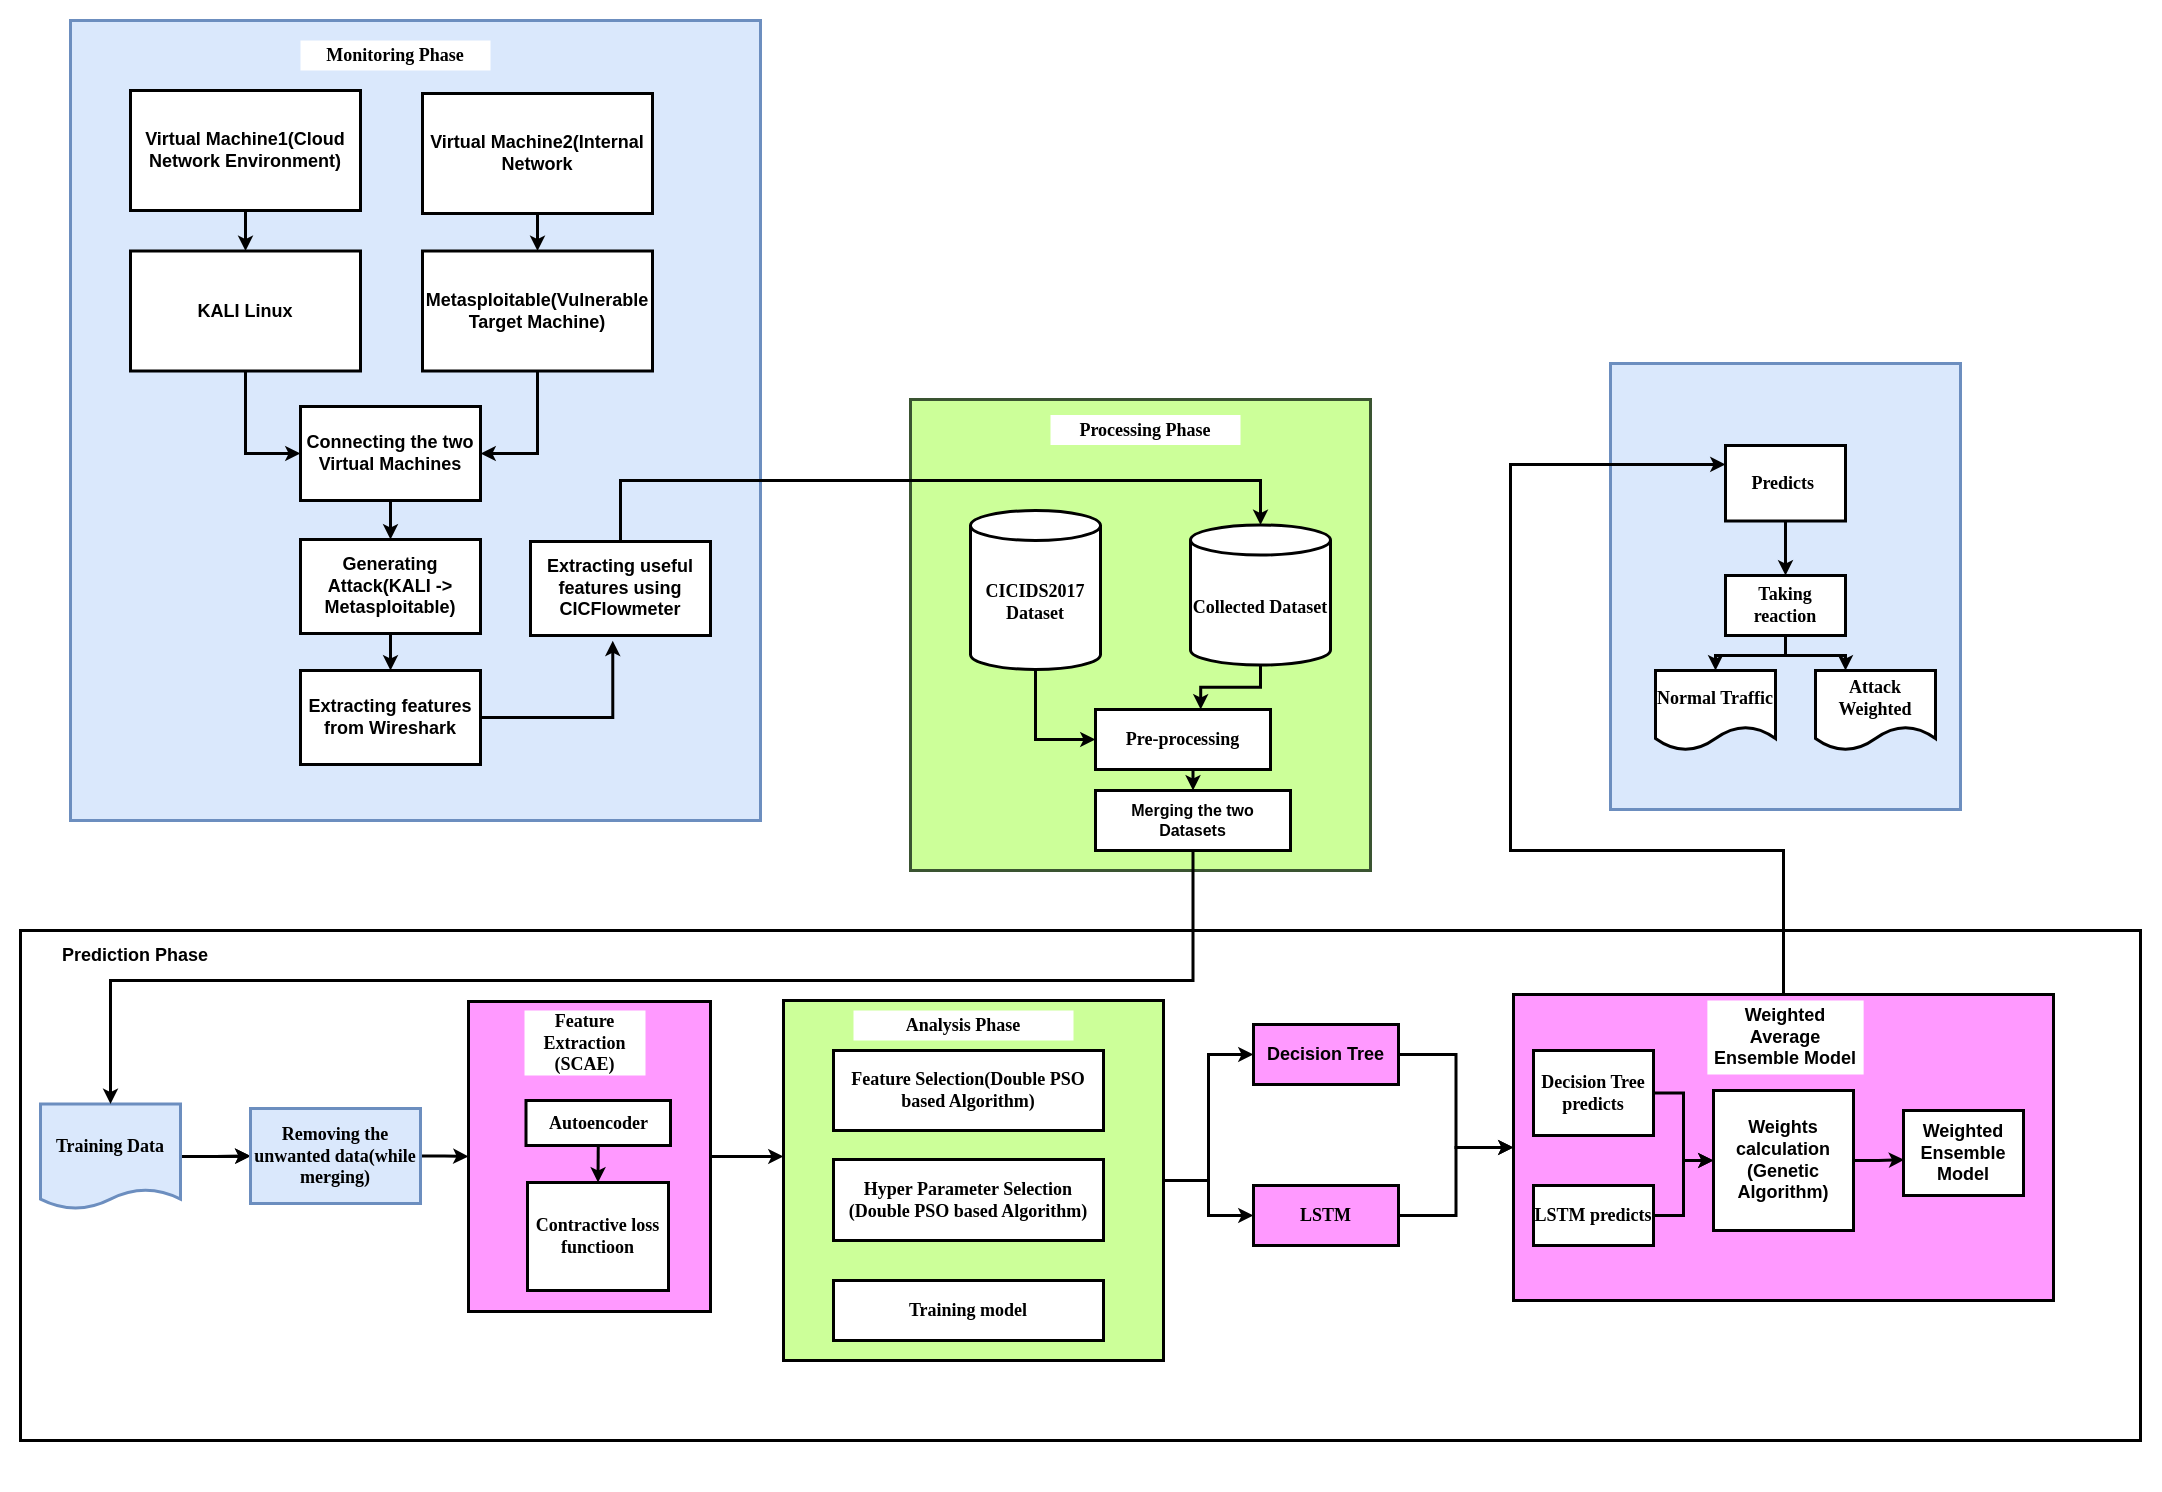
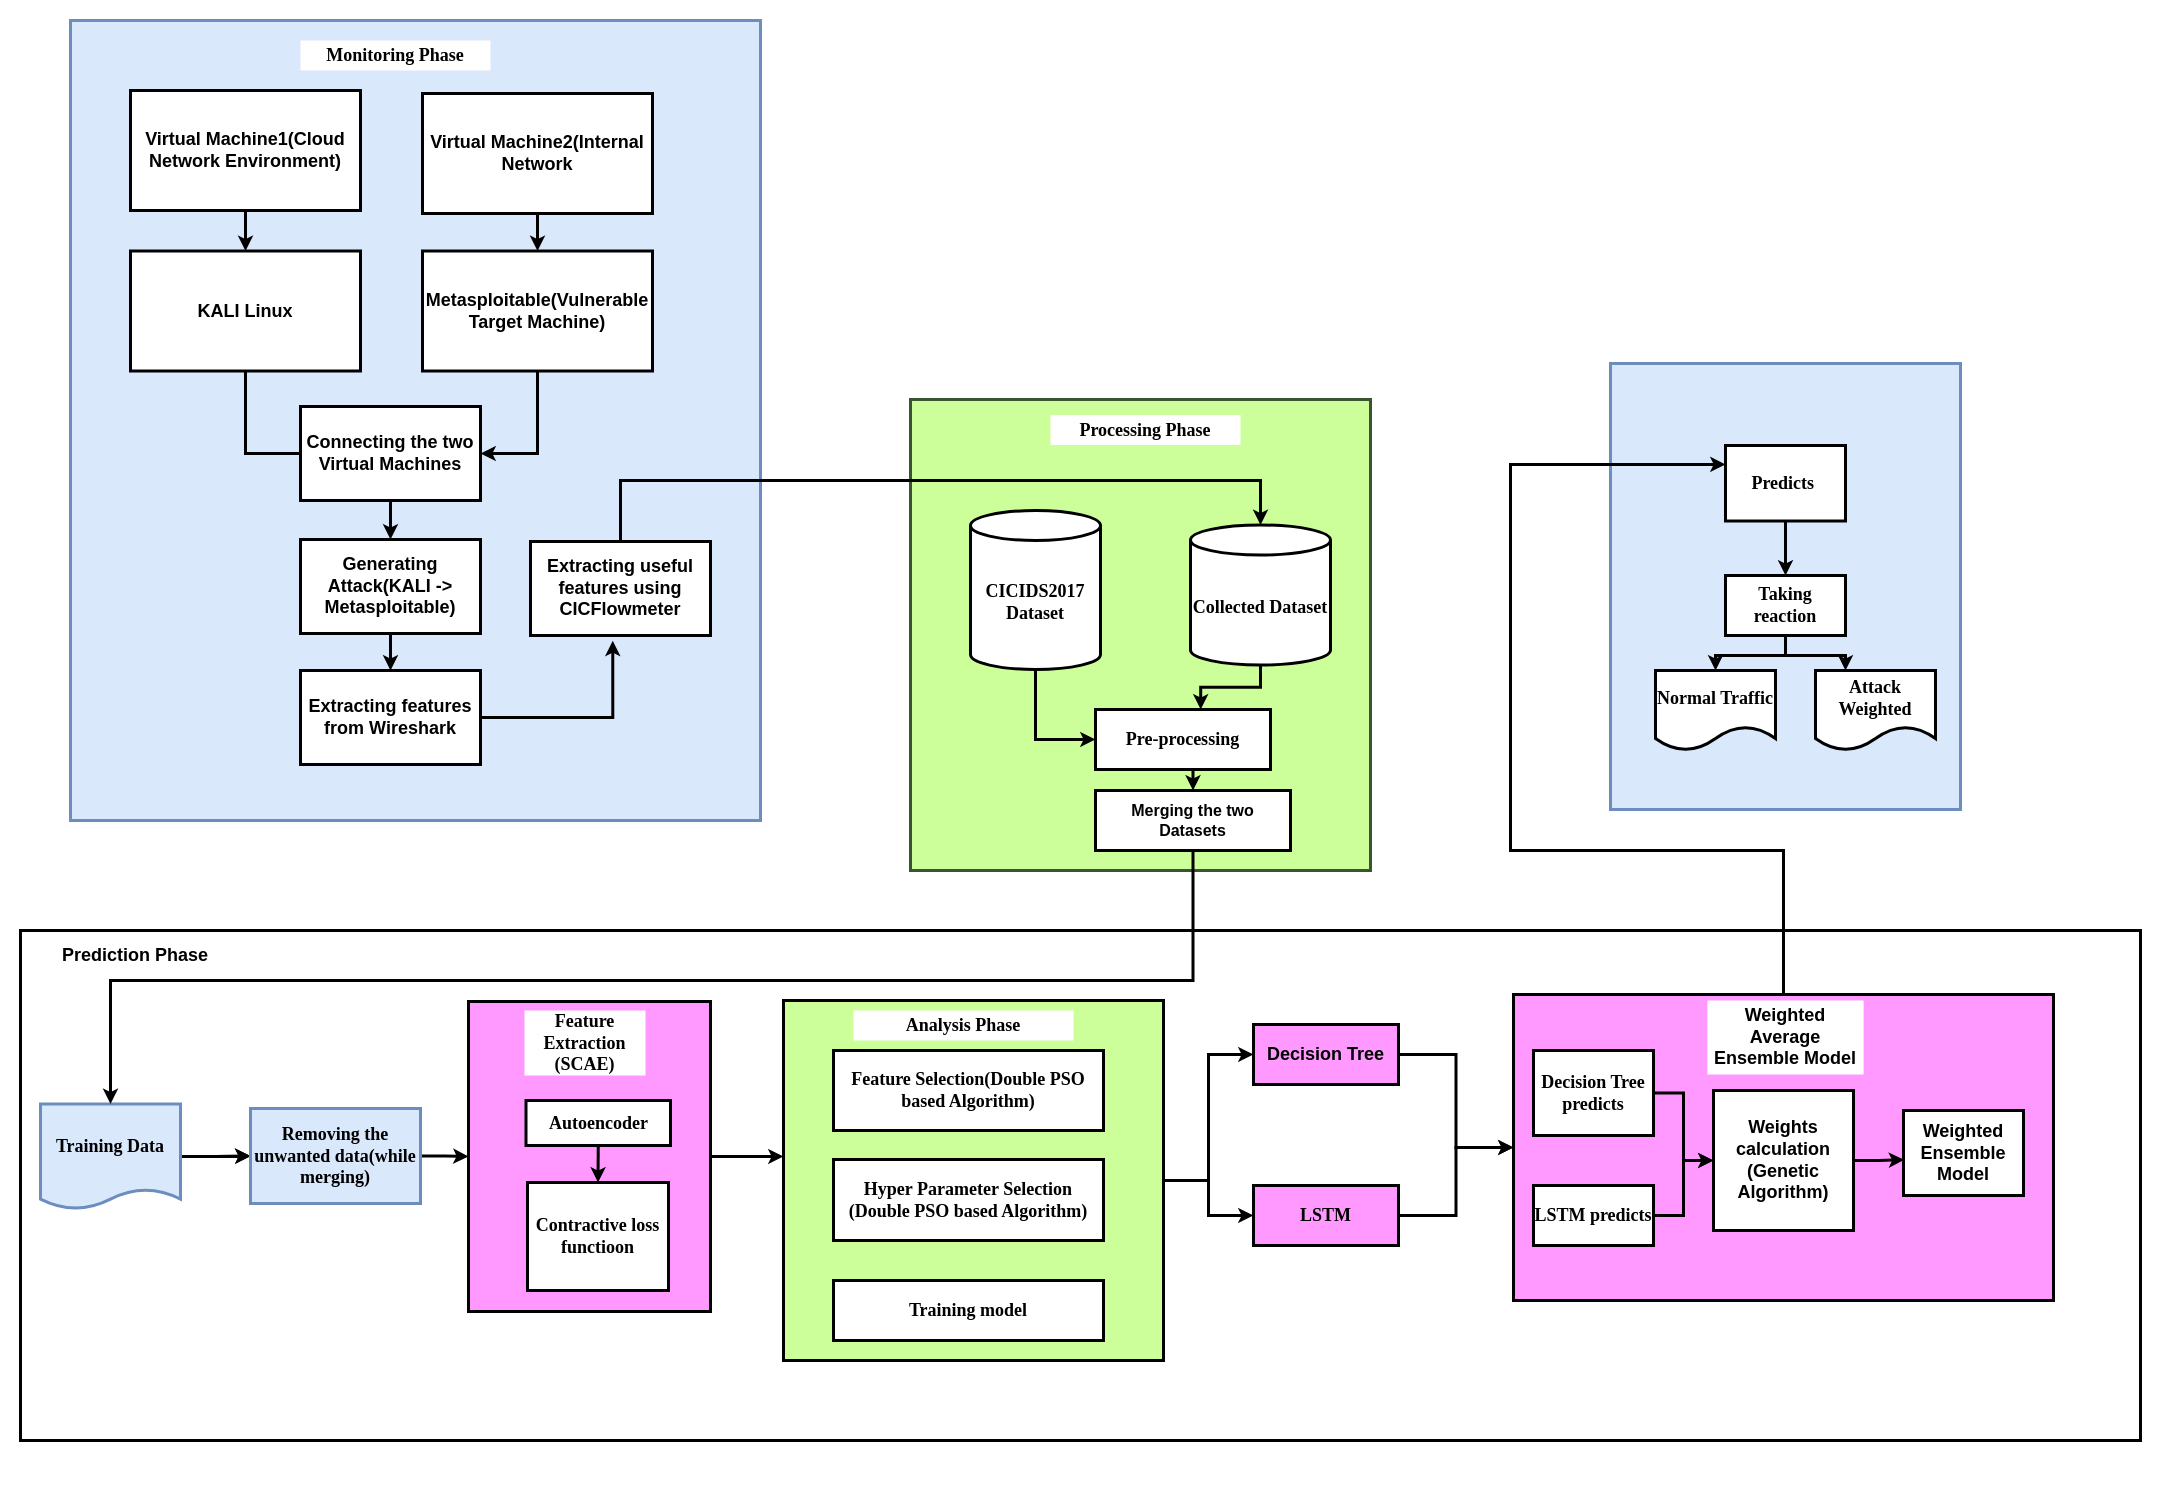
- <mxCell id="59" style="edgeStyle=orthogonalEdgeStyle;rounded=0;orthogonalLoop=1;jettySize=auto;html=1;exitX=0.5;exitY=1;exitDx=0;exitDy=0;entryX=0;entryY=0.5;entryDx=0;entryDy=0;strokeWidth=3;" edge="1" parent="1" source="60" target="66"><mxGeometry relative="1" as="geometry" /></mxCell>
+ <mxCell id="59" style="edgeStyle=orthogonalEdgeStyle;rounded=0;orthogonalLoop=1;jettySize=auto;html=1;exitX=0.5;exitY=1;exitDx=0;exitDy=0;entryX=0;entryY=0.5;entryDx=0;entryDy=0;strokeWidth=3;endArrow=none;" edge="1" parent="1" source="60" target="66"><mxGeometry relative="1" as="geometry" /></mxCell>
